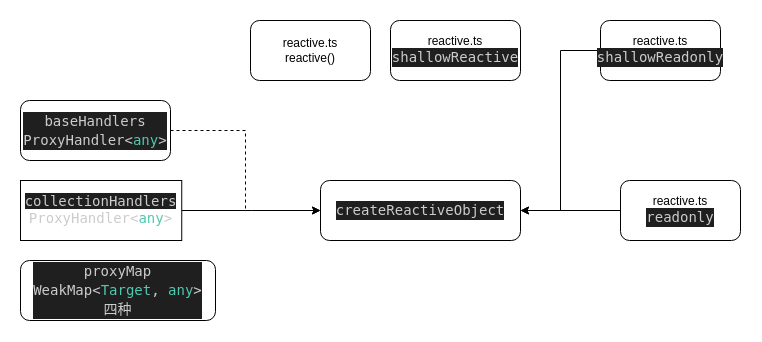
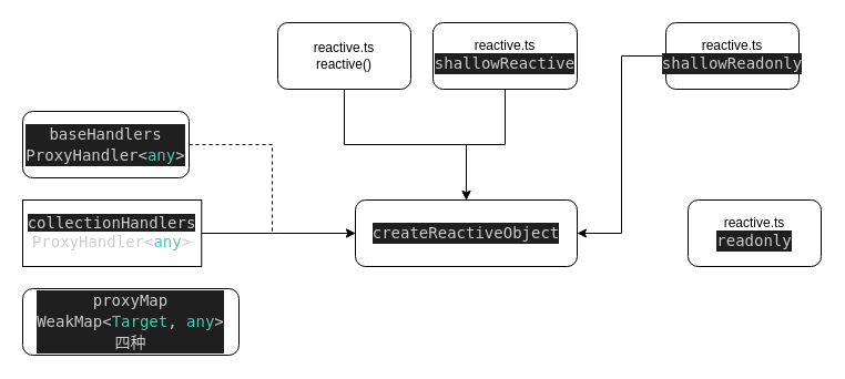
+ <mxCell id="7" style="edgeStyle=orthogonalEdgeStyle;rounded=0;orthogonalLoop=1;jettySize=auto;html=1;entryX=0.5;entryY=0;entryDx=0;entryDy=0;" parent="1" source="8" target="4" edge="1"><mxGeometry relative="1" as="geometry" /></mxCell>
+ <mxCell id="2" value="" style="edgeStyle=orthogonalEdgeStyle;rounded=0;orthogonalLoop=1;jettySize=auto;html=1;" parent="1" source="3" target="4" edge="1"><mxGeometry relative="1" as="geometry" /></mxCell>
- <mxCell id="9" style="edgeStyle=orthogonalEdgeStyle;rounded=0;orthogonalLoop=1;jettySize=auto;html=1;entryX=1;entryY=0.5;entryDx=0;entryDy=0;" parent="1" source="10" target="4" edge="1"><mxGeometry relative="1" as="geometry" /></mxCell>
